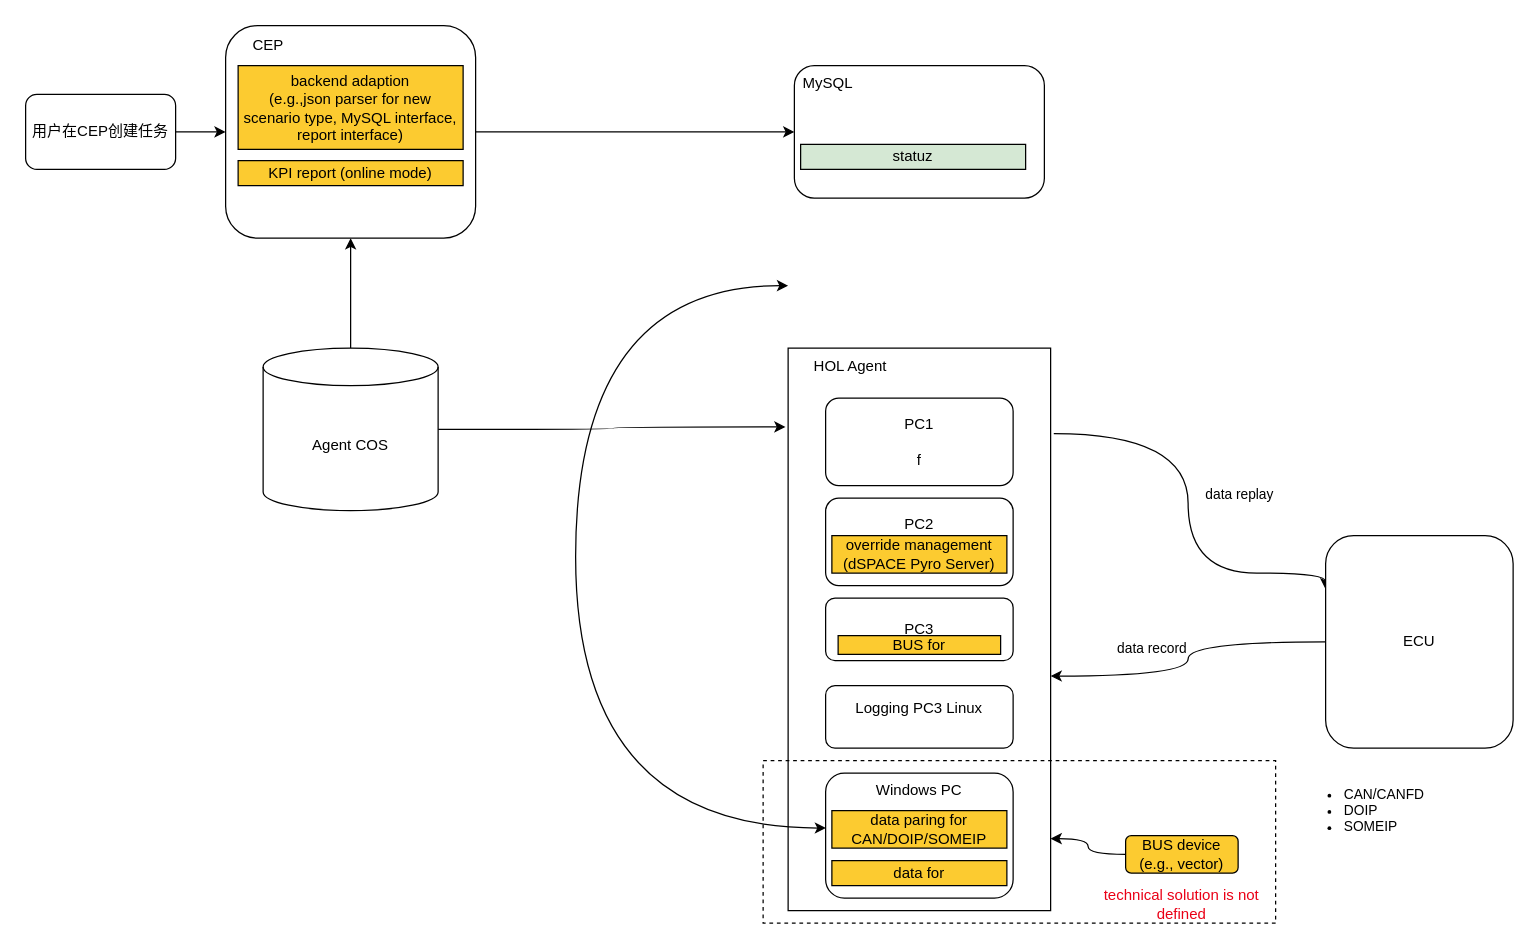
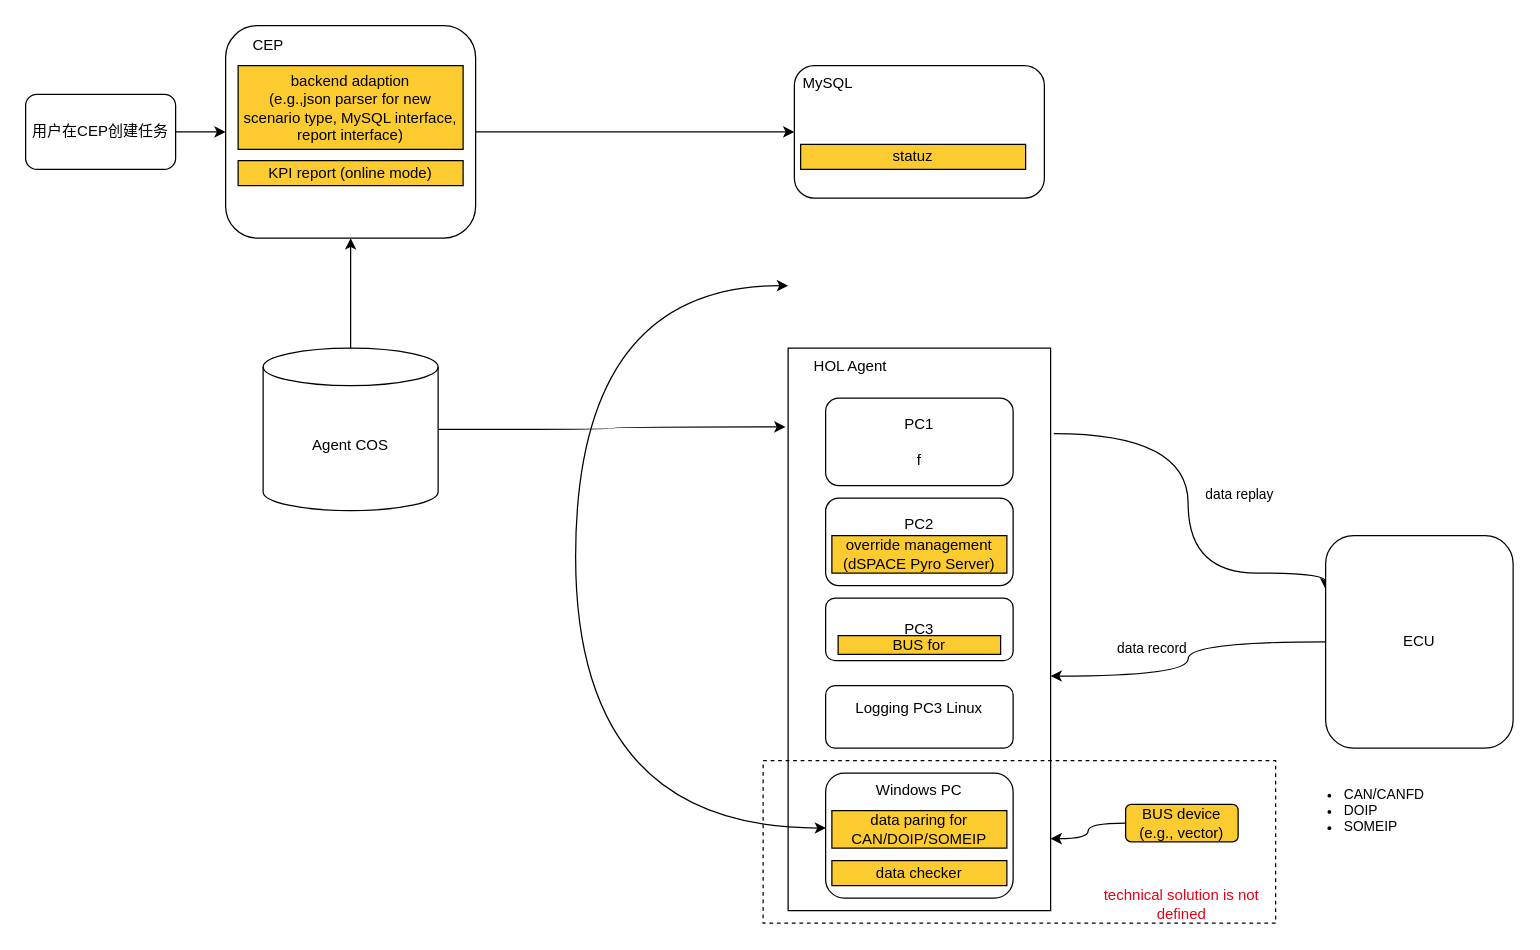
- <mxCell id="17" value="statuz" style="rounded=0;whiteSpace=wrap;html=1;fillColor=#d5e8d4;" vertex="1" parent="1"><mxGeometry x="640" y="115" width="180" height="20" as="geometry" /></mxCell>
+ <mxCell id="17" value="statuz" style="rounded=0;whiteSpace=wrap;html=1;fillColor=#FCCB30;" vertex="1" parent="1"><mxGeometry x="640" y="115" width="180" height="20" as="geometry" /></mxCell>
- <mxCell id="21" value="BUS device (e.g., vector)" style="rounded=1;whiteSpace=wrap;html=1;fillColor=#FCCB30;" vertex="1" parent="1"><mxGeometry x="900" y="668" width="90" height="30" as="geometry" /></mxCell>
+ <mxCell id="21" value="BUS device (e.g., vector)" style="rounded=1;whiteSpace=wrap;html=1;fillColor=#FCCB30;" vertex="1" parent="1"><mxGeometry x="900" y="643" width="90" height="30" as="geometry" /></mxCell>
- <mxCell id="25" value="data for" style="rounded=0;whiteSpace=wrap;html=1;fillColor=#FCCB30;" vertex="1" parent="1"><mxGeometry x="665" y="688" width="140" height="20" as="geometry" /></mxCell>
+ <mxCell id="25" value="data checker" style="rounded=0;whiteSpace=wrap;html=1;fillColor=#FCCB30;" vertex="1" parent="1"><mxGeometry x="665" y="688" width="140" height="20" as="geometry" /></mxCell>
